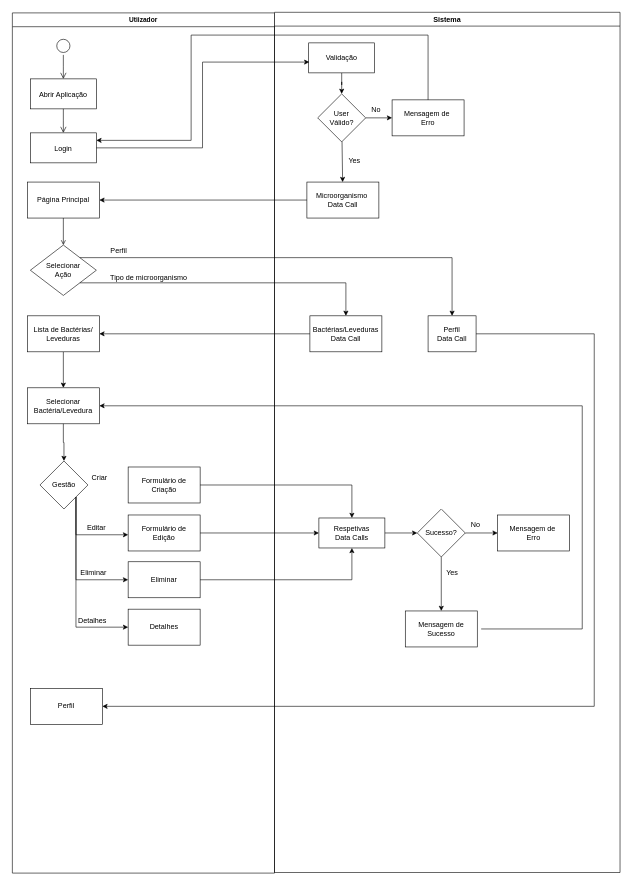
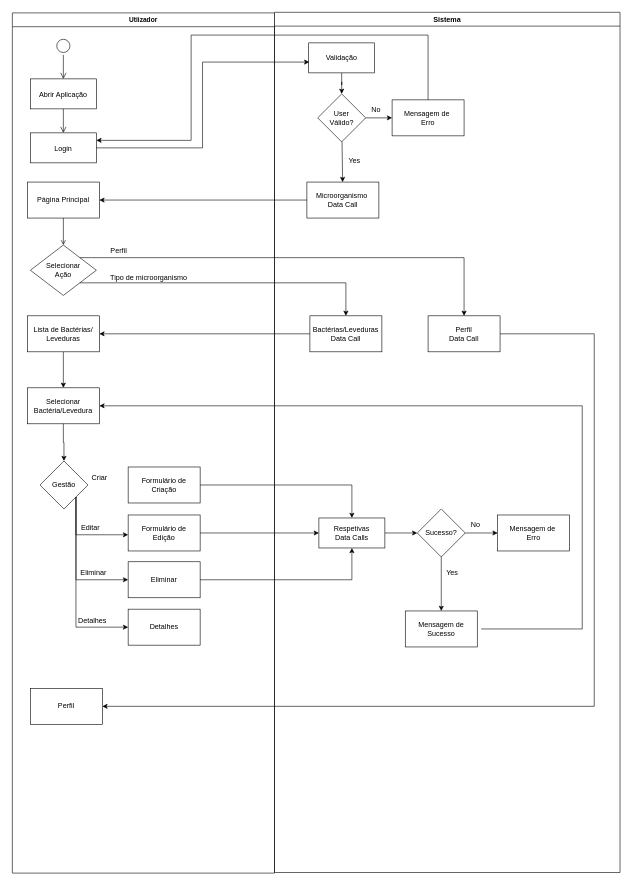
- <mxCell id="51" value="Perfil&lt;div&gt;Data Call&lt;/div&gt;" style="whiteSpace=wrap;html=1;rounded=0;labelBackgroundColor=none;" vertex="1" parent="30"><mxGeometry x="256" y="506" width="80" height="60" as="geometry" /></mxCell>
+ <mxCell id="51" value="Perfil&lt;div&gt;Data Call&lt;/div&gt;" style="whiteSpace=wrap;html=1;rounded=0;labelBackgroundColor=none;" vertex="1" parent="30"><mxGeometry x="256" y="506" width="120" height="60" as="geometry" /></mxCell>
- <mxCell id="23" value="Editar" style="text;html=1;align=center;verticalAlign=middle;resizable=0;points=[];autosize=1;strokeColor=none;fillColor=none;" vertex="1" parent="2"><mxGeometry x="115" y="845" width="49" height="26" as="geometry" /></mxCell>
+ <mxCell id="23" value="Editar" style="text;html=1;align=center;verticalAlign=middle;resizable=0;points=[];autosize=1;strokeColor=none;fillColor=none;" vertex="1" parent="2"><mxGeometry x="105" y="845" width="49" height="26" as="geometry" /></mxCell>
